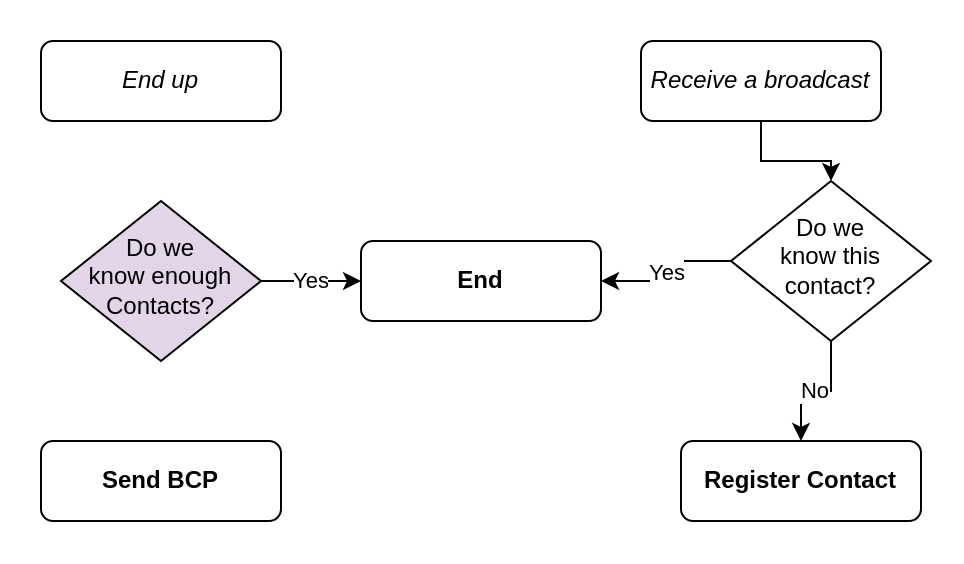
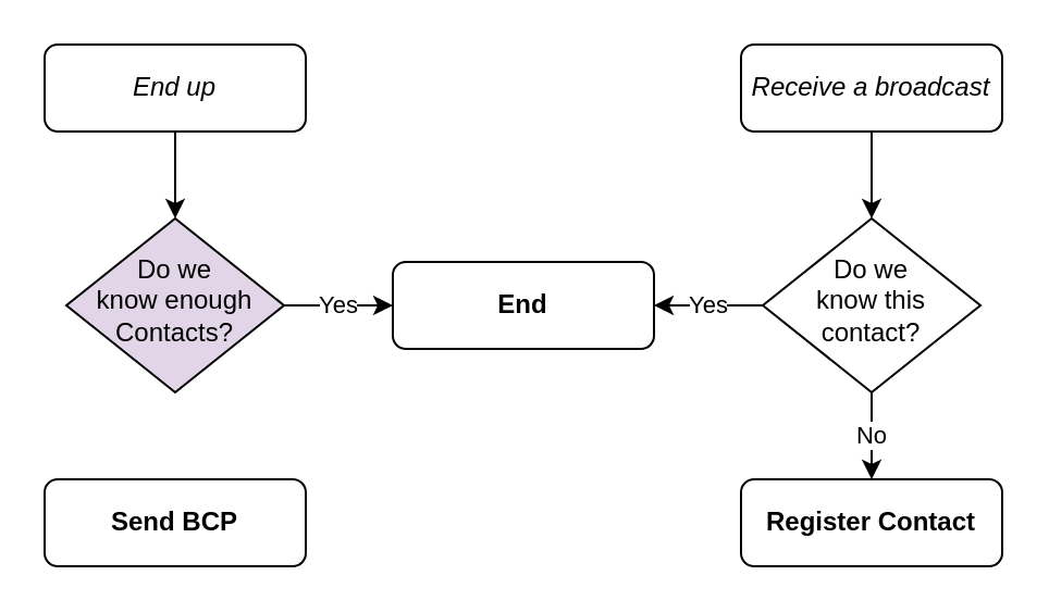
- <mxCell id="9" value="Receive a broadcast" style="rounded=1;whiteSpace=wrap;html=1;fontSize=12;glass=0;strokeWidth=1;shadow=0;fontStyle=2" parent="1" vertex="1"><mxGeometry x="320" y="20" width="120" height="40" as="geometry" /></mxCell>
+ <mxCell id="9" value="Receive a broadcast" style="rounded=1;whiteSpace=wrap;html=1;fontSize=12;glass=0;strokeWidth=1;shadow=0;fontStyle=2" parent="1" vertex="1"><mxGeometry x="340" y="20" width="120" height="40" as="geometry" /></mxCell>
+ <mxCell id="2" style="edgeStyle=orthogonalEdgeStyle;rounded=0;orthogonalLoop=1;jettySize=auto;html=1;" parent="1" source="3" target="5" edge="1"><mxGeometry relative="1" as="geometry" /></mxCell>
- <mxCell id="12" value="&lt;div&gt;Do we &lt;br&gt;&lt;/div&gt;&lt;div&gt;know this contact?&lt;/div&gt;" style="rhombus;whiteSpace=wrap;html=1;shadow=0;fontFamily=Helvetica;fontSize=12;align=center;strokeWidth=1;spacing=6;spacingTop=-4;" parent="1" vertex="1"><mxGeometry x="365" y="90" width="100" height="80" as="geometry" /></mxCell>
+ <mxCell id="12" value="&lt;div&gt;Do we &lt;br&gt;&lt;/div&gt;&lt;div&gt;know this contact?&lt;/div&gt;" style="rhombus;whiteSpace=wrap;html=1;shadow=0;fontFamily=Helvetica;fontSize=12;align=center;strokeWidth=1;spacing=6;spacingTop=-4;" parent="1" vertex="1"><mxGeometry x="350" y="100" width="100" height="80" as="geometry" /></mxCell>
